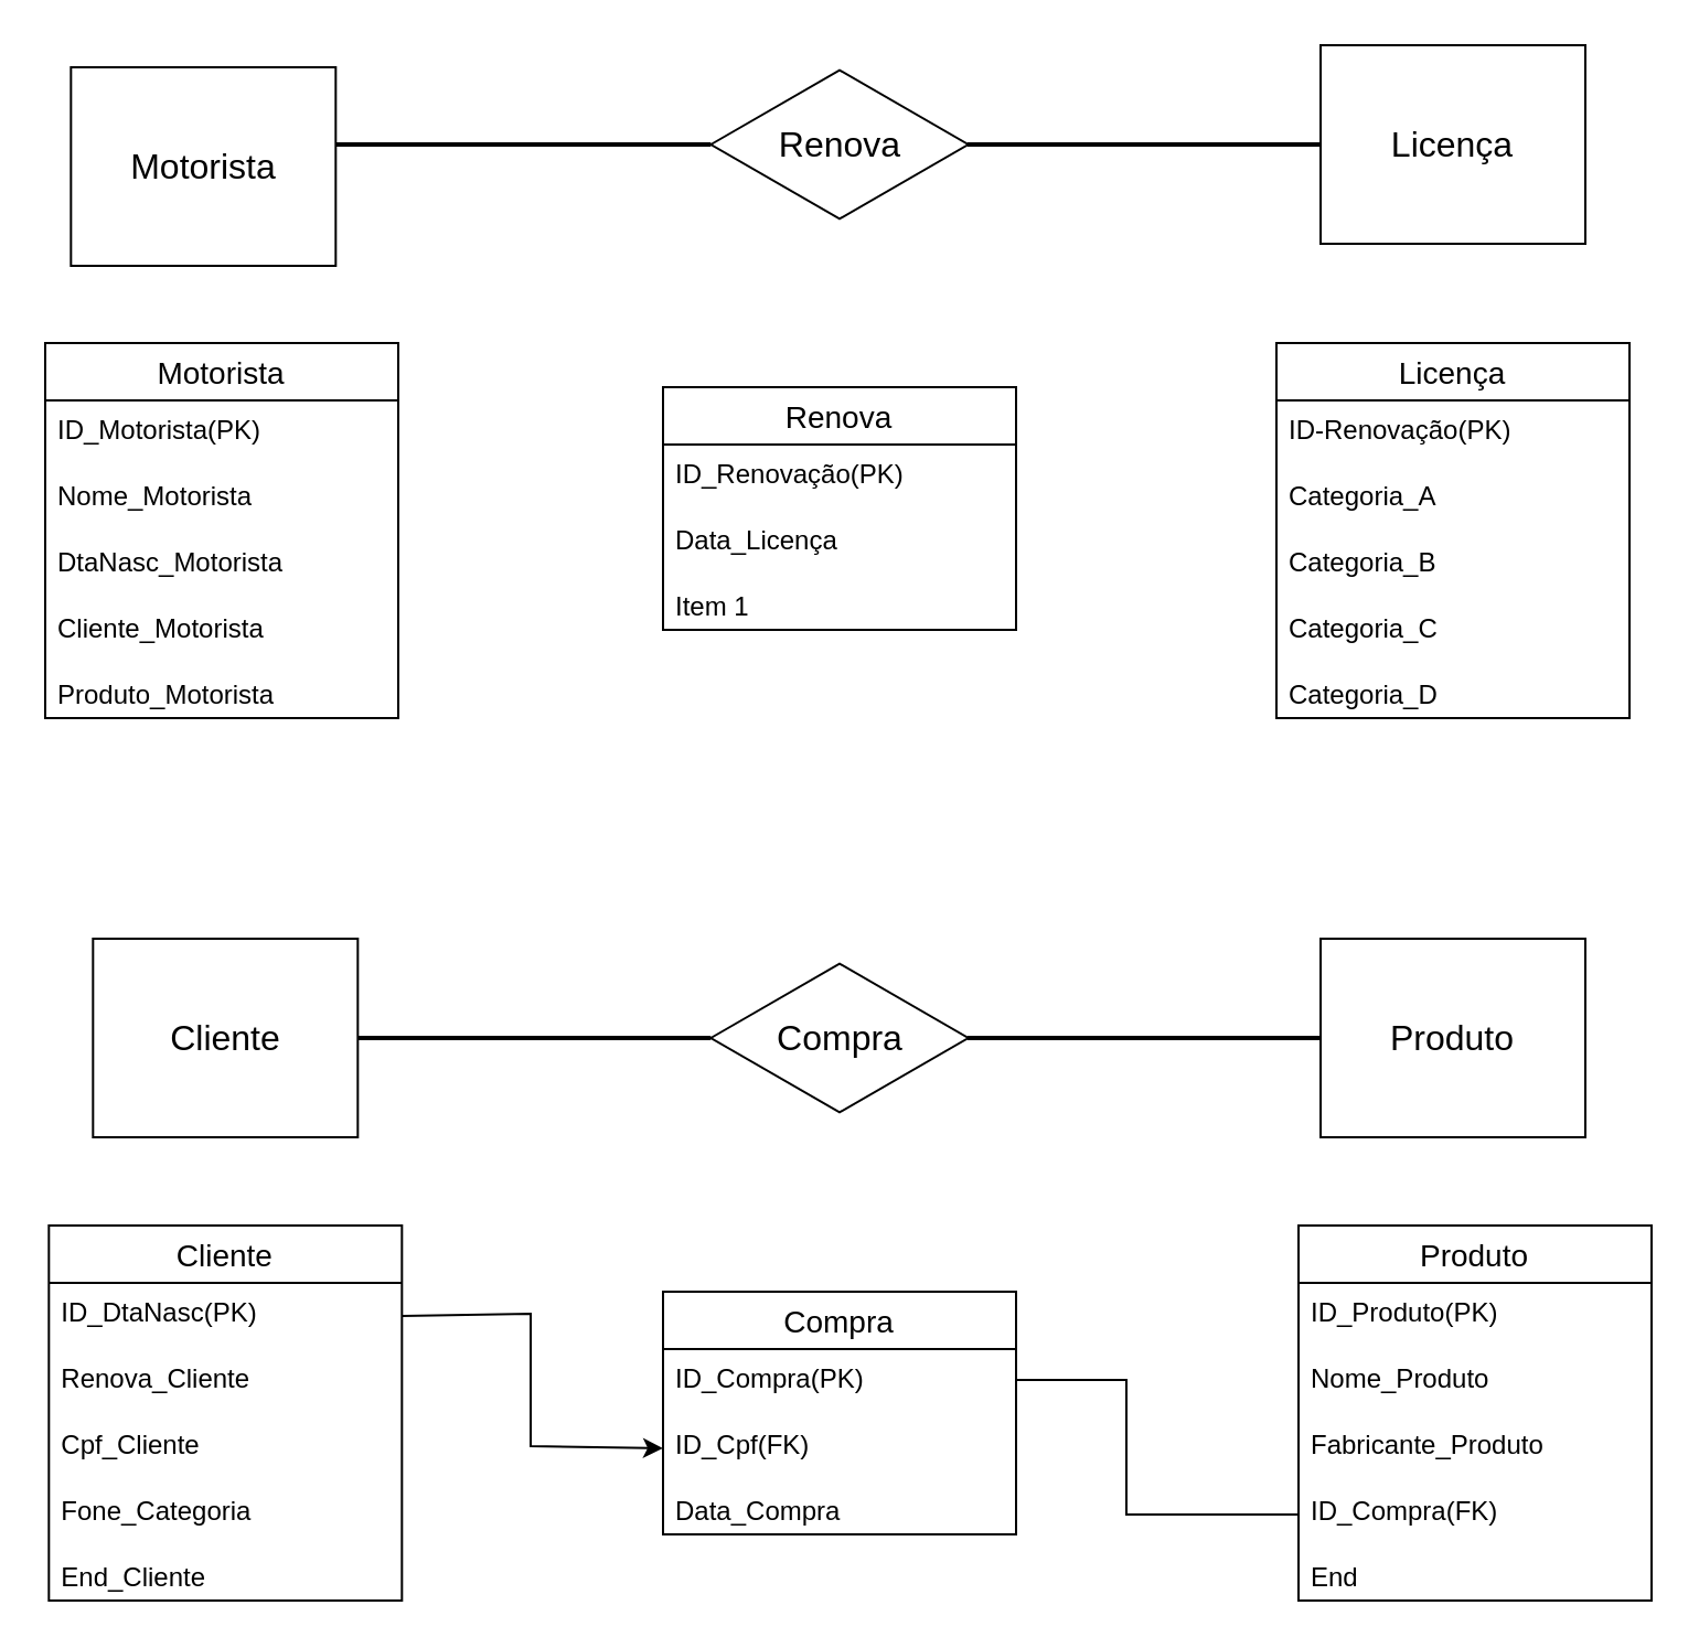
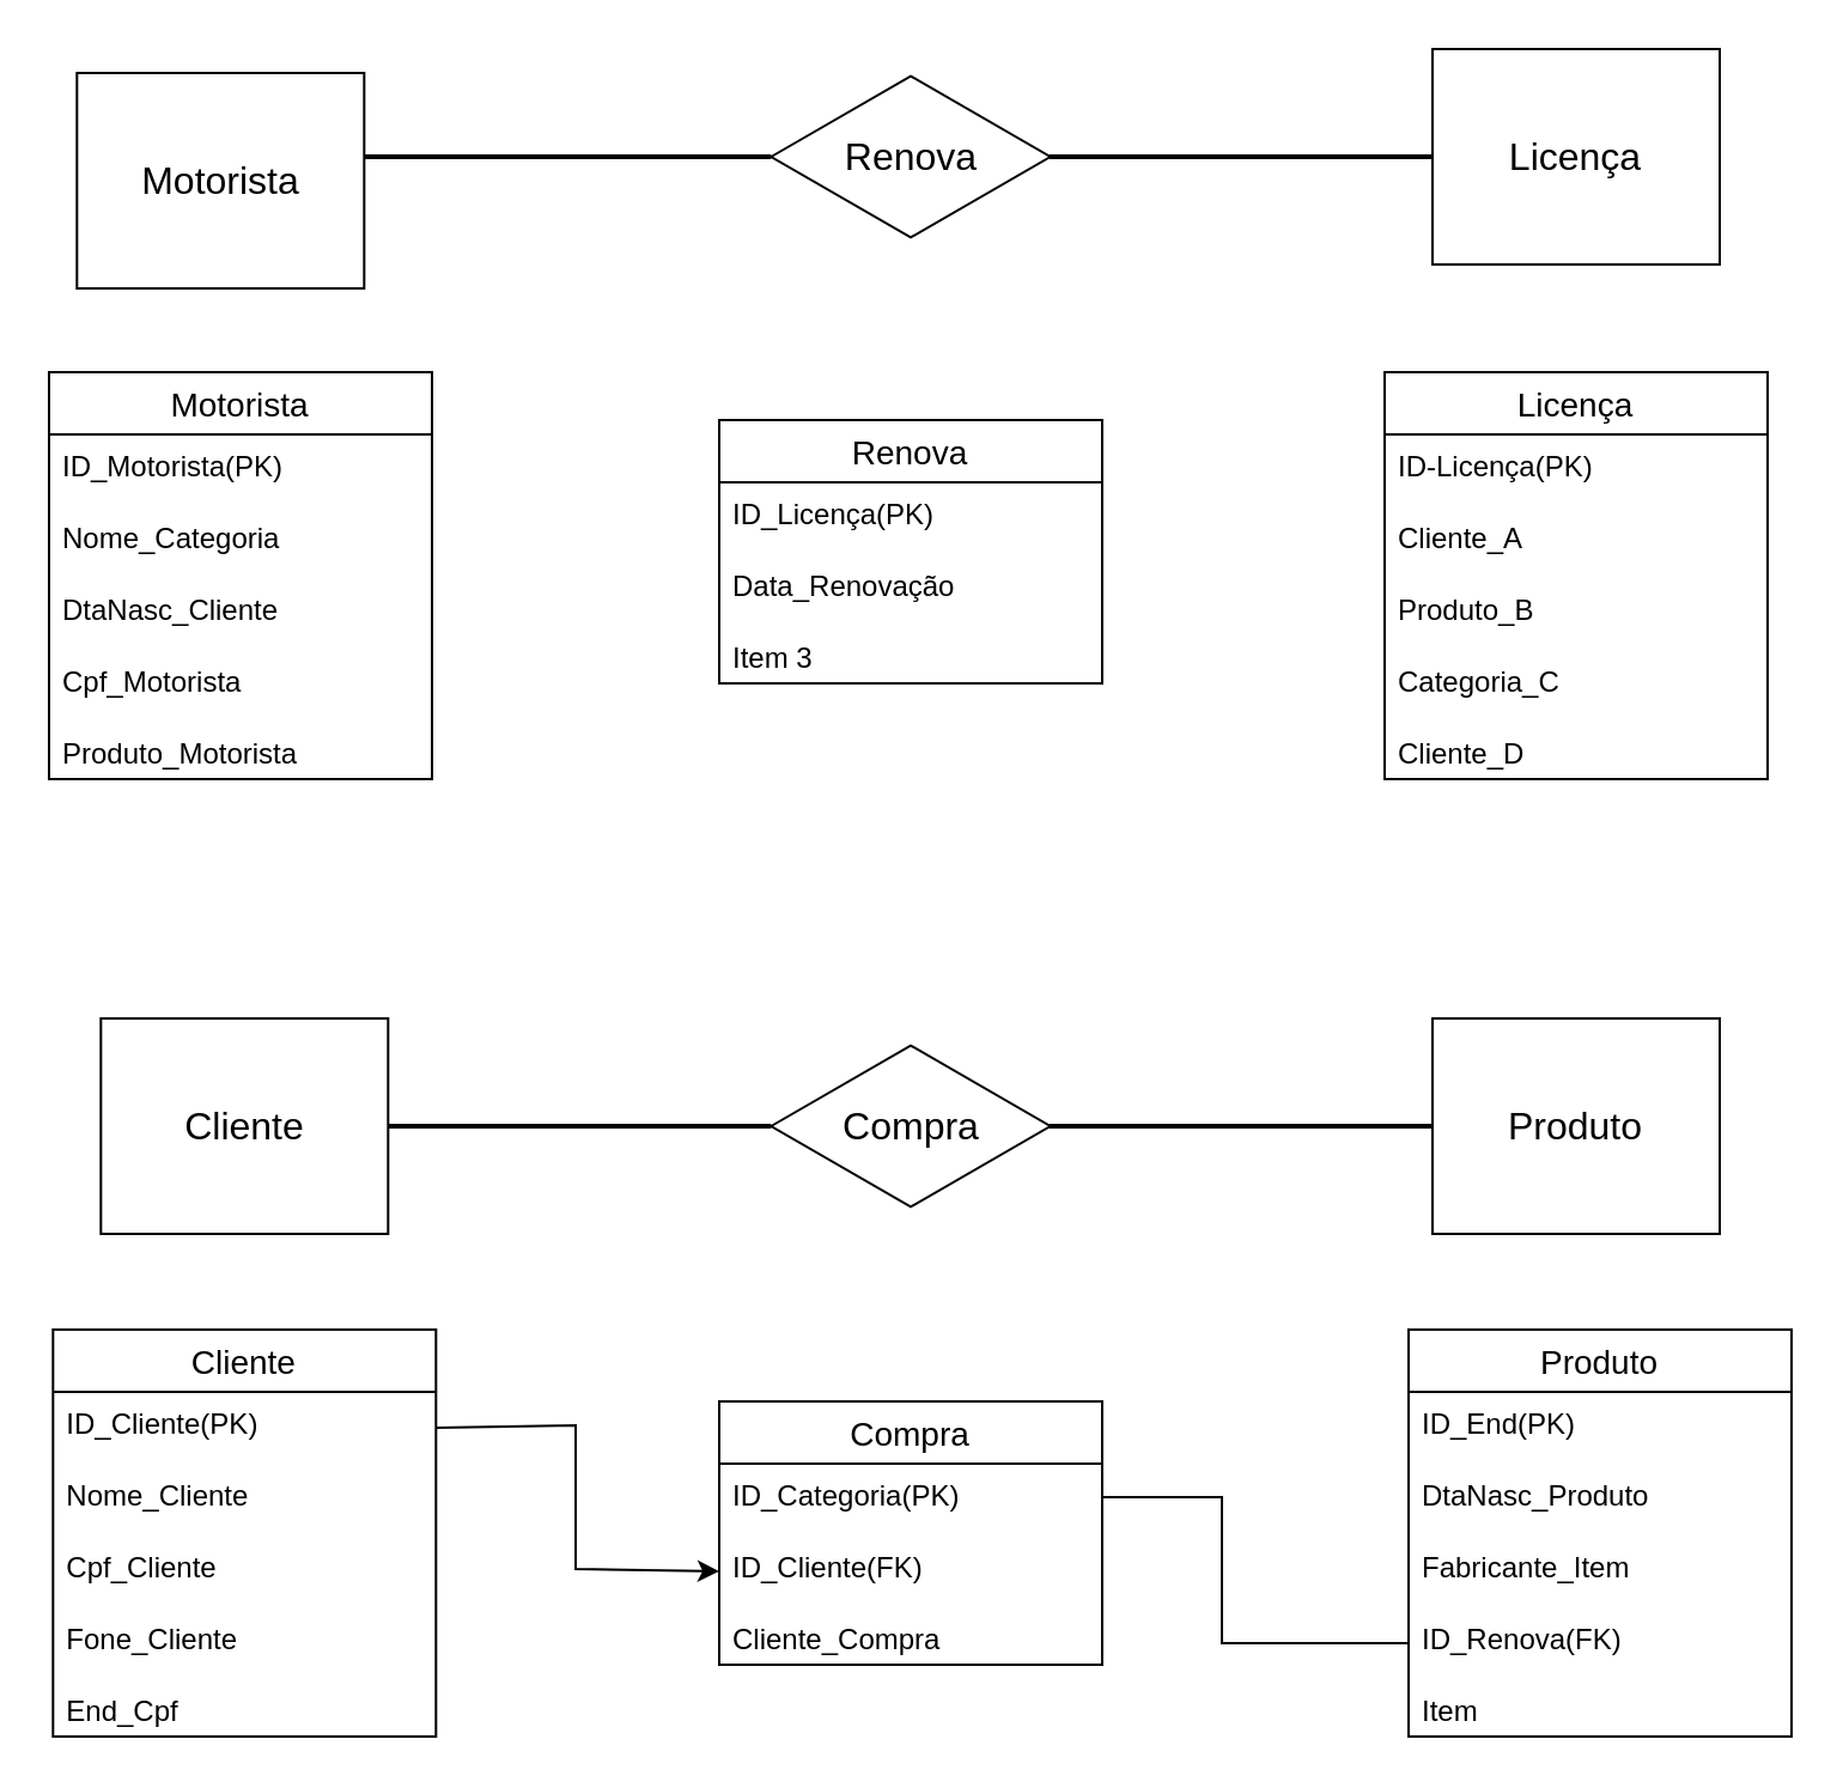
- <mxCell id="9" value="ID-Renovação(PK)" style="text;strokeColor=none;fillColor=none;spacingLeft=4;spacingRight=4;overflow=hidden;rotatable=0;points=[[0,0.5],[1,0.5]];portConstraint=eastwest;fontSize=12;" vertex="1" parent="8"><mxGeometry y="26" width="160" height="30" as="geometry" /></mxCell>
+ <mxCell id="9" value="ID-Licença(PK)" style="text;strokeColor=none;fillColor=none;spacingLeft=4;spacingRight=4;overflow=hidden;rotatable=0;points=[[0,0.5],[1,0.5]];portConstraint=eastwest;fontSize=12;" vertex="1" parent="8"><mxGeometry y="26" width="160" height="30" as="geometry" /></mxCell>
- <mxCell id="15" value="ID_Renovação(PK)" style="text;strokeColor=none;fillColor=none;spacingLeft=4;spacingRight=4;overflow=hidden;rotatable=0;points=[[0,0.5],[1,0.5]];portConstraint=eastwest;fontSize=12;" vertex="1" parent="14"><mxGeometry y="26" width="160" height="30" as="geometry" /></mxCell>
+ <mxCell id="15" value="ID_Licença(PK)" style="text;strokeColor=none;fillColor=none;spacingLeft=4;spacingRight=4;overflow=hidden;rotatable=0;points=[[0,0.5],[1,0.5]];portConstraint=eastwest;fontSize=12;" vertex="1" parent="14"><mxGeometry y="26" width="160" height="30" as="geometry" /></mxCell>
- <mxCell id="4" value="Nome_Motorista" style="text;strokeColor=none;fillColor=none;spacingLeft=4;spacingRight=4;overflow=hidden;rotatable=0;points=[[0,0.5],[1,0.5]];portConstraint=eastwest;fontSize=12;" vertex="1" parent="2"><mxGeometry y="56" width="160" height="30" as="geometry" /></mxCell>
+ <mxCell id="4" value="Nome_Categoria" style="text;strokeColor=none;fillColor=none;spacingLeft=4;spacingRight=4;overflow=hidden;rotatable=0;points=[[0,0.5],[1,0.5]];portConstraint=eastwest;fontSize=12;" vertex="1" parent="2"><mxGeometry y="56" width="160" height="30" as="geometry" /></mxCell>
- <mxCell id="10" value="Categoria_A" style="text;strokeColor=none;fillColor=none;spacingLeft=4;spacingRight=4;overflow=hidden;rotatable=0;points=[[0,0.5],[1,0.5]];portConstraint=eastwest;fontSize=12;strokeWidth=1;" vertex="1" parent="8"><mxGeometry y="56" width="160" height="30" as="geometry" /></mxCell>
+ <mxCell id="10" value="Cliente_A" style="text;strokeColor=none;fillColor=none;spacingLeft=4;spacingRight=4;overflow=hidden;rotatable=0;points=[[0,0.5],[1,0.5]];portConstraint=eastwest;fontSize=12;strokeWidth=1;" vertex="1" parent="8"><mxGeometry y="56" width="160" height="30" as="geometry" /></mxCell>
- <mxCell id="16" value="Data_Licença" style="text;strokeColor=none;fillColor=none;spacingLeft=4;spacingRight=4;overflow=hidden;rotatable=0;points=[[0,0.5],[1,0.5]];portConstraint=eastwest;fontSize=12;" vertex="1" parent="14"><mxGeometry y="56" width="160" height="30" as="geometry" /></mxCell>
+ <mxCell id="16" value="Data_Renovação" style="text;strokeColor=none;fillColor=none;spacingLeft=4;spacingRight=4;overflow=hidden;rotatable=0;points=[[0,0.5],[1,0.5]];portConstraint=eastwest;fontSize=12;" vertex="1" parent="14"><mxGeometry y="56" width="160" height="30" as="geometry" /></mxCell>
- <mxCell id="5" value="DtaNasc_Motorista" style="text;strokeColor=none;fillColor=none;spacingLeft=4;spacingRight=4;overflow=hidden;rotatable=0;points=[[0,0.5],[1,0.5]];portConstraint=eastwest;fontSize=12;" vertex="1" parent="2"><mxGeometry y="86" width="160" height="30" as="geometry" /></mxCell>
+ <mxCell id="5" value="DtaNasc_Cliente" style="text;strokeColor=none;fillColor=none;spacingLeft=4;spacingRight=4;overflow=hidden;rotatable=0;points=[[0,0.5],[1,0.5]];portConstraint=eastwest;fontSize=12;" vertex="1" parent="2"><mxGeometry y="86" width="160" height="30" as="geometry" /></mxCell>
- <mxCell id="11" value="Categoria_B" style="text;strokeColor=none;fillColor=none;spacingLeft=4;spacingRight=4;overflow=hidden;rotatable=0;points=[[0,0.5],[1,0.5]];portConstraint=eastwest;fontSize=12;" vertex="1" parent="8"><mxGeometry y="86" width="160" height="30" as="geometry" /></mxCell>
+ <mxCell id="11" value="Produto_B" style="text;strokeColor=none;fillColor=none;spacingLeft=4;spacingRight=4;overflow=hidden;rotatable=0;points=[[0,0.5],[1,0.5]];portConstraint=eastwest;fontSize=12;" vertex="1" parent="8"><mxGeometry y="86" width="160" height="30" as="geometry" /></mxCell>
- <mxCell id="17" value="Item 1" style="text;strokeColor=none;fillColor=none;spacingLeft=4;spacingRight=4;overflow=hidden;rotatable=0;points=[[0,0.5],[1,0.5]];portConstraint=eastwest;fontSize=12;" vertex="1" parent="14"><mxGeometry y="86" width="160" height="24" as="geometry" /></mxCell>
+ <mxCell id="17" value="Item 3" style="text;strokeColor=none;fillColor=none;spacingLeft=4;spacingRight=4;overflow=hidden;rotatable=0;points=[[0,0.5],[1,0.5]];portConstraint=eastwest;fontSize=12;" vertex="1" parent="14"><mxGeometry y="86" width="160" height="24" as="geometry" /></mxCell>
- <mxCell id="6" value="Cliente_Motorista" style="text;strokeColor=none;fillColor=none;spacingLeft=4;spacingRight=4;overflow=hidden;rotatable=0;points=[[0,0.5],[1,0.5]];portConstraint=eastwest;fontSize=12;" vertex="1" parent="2"><mxGeometry y="116" width="160" height="30" as="geometry" /></mxCell>
+ <mxCell id="6" value="Cpf_Motorista" style="text;strokeColor=none;fillColor=none;spacingLeft=4;spacingRight=4;overflow=hidden;rotatable=0;points=[[0,0.5],[1,0.5]];portConstraint=eastwest;fontSize=12;" vertex="1" parent="2"><mxGeometry y="116" width="160" height="30" as="geometry" /></mxCell>
- <mxCell id="13" value="Categoria_D" style="text;strokeColor=none;fillColor=none;spacingLeft=4;spacingRight=4;overflow=hidden;rotatable=0;points=[[0,0.5],[1,0.5]];portConstraint=eastwest;fontSize=12;" vertex="1" parent="8"><mxGeometry y="146" width="160" height="24" as="geometry" /></mxCell>
+ <mxCell id="13" value="Cliente_D" style="text;strokeColor=none;fillColor=none;spacingLeft=4;spacingRight=4;overflow=hidden;rotatable=0;points=[[0,0.5],[1,0.5]];portConstraint=eastwest;fontSize=12;" vertex="1" parent="8"><mxGeometry y="146" width="160" height="24" as="geometry" /></mxCell>
- <mxCell id="29" value="ID_DtaNasc(PK)" style="text;strokeColor=none;fillColor=none;spacingLeft=4;spacingRight=4;overflow=hidden;rotatable=0;points=[[0,0.5],[1,0.5]];portConstraint=eastwest;fontSize=12;" vertex="1" parent="28"><mxGeometry y="26" width="160" height="30" as="geometry" /></mxCell>
+ <mxCell id="29" value="ID_Cliente(PK)" style="text;strokeColor=none;fillColor=none;spacingLeft=4;spacingRight=4;overflow=hidden;rotatable=0;points=[[0,0.5],[1,0.5]];portConstraint=eastwest;fontSize=12;" vertex="1" parent="28"><mxGeometry y="26" width="160" height="30" as="geometry" /></mxCell>
- <mxCell id="35" value="ID_Produto(PK)" style="text;strokeColor=none;fillColor=none;spacingLeft=4;spacingRight=4;overflow=hidden;rotatable=0;points=[[0,0.5],[1,0.5]];portConstraint=eastwest;fontSize=12;" vertex="1" parent="34"><mxGeometry y="26" width="160" height="30" as="geometry" /></mxCell>
+ <mxCell id="35" value="ID_End(PK)" style="text;strokeColor=none;fillColor=none;spacingLeft=4;spacingRight=4;overflow=hidden;rotatable=0;points=[[0,0.5],[1,0.5]];portConstraint=eastwest;fontSize=12;" vertex="1" parent="34"><mxGeometry y="26" width="160" height="30" as="geometry" /></mxCell>
- <mxCell id="30" value="Renova_Cliente" style="text;strokeColor=none;fillColor=none;spacingLeft=4;spacingRight=4;overflow=hidden;rotatable=0;points=[[0,0.5],[1,0.5]];portConstraint=eastwest;fontSize=12;" vertex="1" parent="28"><mxGeometry y="56" width="160" height="30" as="geometry" /></mxCell>
+ <mxCell id="30" value="Nome_Cliente" style="text;strokeColor=none;fillColor=none;spacingLeft=4;spacingRight=4;overflow=hidden;rotatable=0;points=[[0,0.5],[1,0.5]];portConstraint=eastwest;fontSize=12;" vertex="1" parent="28"><mxGeometry y="56" width="160" height="30" as="geometry" /></mxCell>
- <mxCell id="41" value="ID_Compra(PK)" style="text;strokeColor=none;fillColor=none;spacingLeft=4;spacingRight=4;overflow=hidden;rotatable=0;points=[[0,0.5],[1,0.5]];portConstraint=eastwest;fontSize=12;" vertex="1" parent="40"><mxGeometry y="26" width="160" height="30" as="geometry" /></mxCell>
+ <mxCell id="41" value="ID_Categoria(PK)" style="text;strokeColor=none;fillColor=none;spacingLeft=4;spacingRight=4;overflow=hidden;rotatable=0;points=[[0,0.5],[1,0.5]];portConstraint=eastwest;fontSize=12;" vertex="1" parent="40"><mxGeometry y="26" width="160" height="30" as="geometry" /></mxCell>
- <mxCell id="36" value="Nome_Produto" style="text;strokeColor=none;fillColor=none;spacingLeft=4;spacingRight=4;overflow=hidden;rotatable=0;points=[[0,0.5],[1,0.5]];portConstraint=eastwest;fontSize=12;strokeWidth=1;" vertex="1" parent="34"><mxGeometry y="56" width="160" height="30" as="geometry" /></mxCell>
+ <mxCell id="36" value="DtaNasc_Produto" style="text;strokeColor=none;fillColor=none;spacingLeft=4;spacingRight=4;overflow=hidden;rotatable=0;points=[[0,0.5],[1,0.5]];portConstraint=eastwest;fontSize=12;strokeWidth=1;" vertex="1" parent="34"><mxGeometry y="56" width="160" height="30" as="geometry" /></mxCell>
- <mxCell id="42" value="ID_Cpf(FK)" style="text;strokeColor=none;fillColor=none;spacingLeft=4;spacingRight=4;overflow=hidden;rotatable=0;points=[[0,0.5],[1,0.5]];portConstraint=eastwest;fontSize=12;" vertex="1" parent="40"><mxGeometry y="56" width="160" height="30" as="geometry" /></mxCell>
+ <mxCell id="42" value="ID_Cliente(FK)" style="text;strokeColor=none;fillColor=none;spacingLeft=4;spacingRight=4;overflow=hidden;rotatable=0;points=[[0,0.5],[1,0.5]];portConstraint=eastwest;fontSize=12;" vertex="1" parent="40"><mxGeometry y="56" width="160" height="30" as="geometry" /></mxCell>
- <mxCell id="37" value="Fabricante_Produto" style="text;strokeColor=none;fillColor=none;spacingLeft=4;spacingRight=4;overflow=hidden;rotatable=0;points=[[0,0.5],[1,0.5]];portConstraint=eastwest;fontSize=12;" vertex="1" parent="34"><mxGeometry y="86" width="160" height="30" as="geometry" /></mxCell>
+ <mxCell id="37" value="Fabricante_Item" style="text;strokeColor=none;fillColor=none;spacingLeft=4;spacingRight=4;overflow=hidden;rotatable=0;points=[[0,0.5],[1,0.5]];portConstraint=eastwest;fontSize=12;" vertex="1" parent="34"><mxGeometry y="86" width="160" height="30" as="geometry" /></mxCell>
- <mxCell id="32" value="Fone_Categoria" style="text;strokeColor=none;fillColor=none;spacingLeft=4;spacingRight=4;overflow=hidden;rotatable=0;points=[[0,0.5],[1,0.5]];portConstraint=eastwest;fontSize=12;" vertex="1" parent="28"><mxGeometry y="116" width="160" height="30" as="geometry" /></mxCell>
+ <mxCell id="32" value="Fone_Cliente" style="text;strokeColor=none;fillColor=none;spacingLeft=4;spacingRight=4;overflow=hidden;rotatable=0;points=[[0,0.5],[1,0.5]];portConstraint=eastwest;fontSize=12;" vertex="1" parent="28"><mxGeometry y="116" width="160" height="30" as="geometry" /></mxCell>
- <mxCell id="43" value="Data_Compra" style="text;strokeColor=none;fillColor=none;spacingLeft=4;spacingRight=4;overflow=hidden;rotatable=0;points=[[0,0.5],[1,0.5]];portConstraint=eastwest;fontSize=12;" vertex="1" parent="40"><mxGeometry y="86" width="160" height="24" as="geometry" /></mxCell>
+ <mxCell id="43" value="Cliente_Compra" style="text;strokeColor=none;fillColor=none;spacingLeft=4;spacingRight=4;overflow=hidden;rotatable=0;points=[[0,0.5],[1,0.5]];portConstraint=eastwest;fontSize=12;" vertex="1" parent="40"><mxGeometry y="86" width="160" height="24" as="geometry" /></mxCell>
- <mxCell id="38" value="ID_Compra(FK)" style="text;strokeColor=none;fillColor=none;spacingLeft=4;spacingRight=4;overflow=hidden;rotatable=0;points=[[0,0.5],[1,0.5]];portConstraint=eastwest;fontSize=12;" vertex="1" parent="34"><mxGeometry y="116" width="160" height="30" as="geometry" /></mxCell>
+ <mxCell id="38" value="ID_Renova(FK)" style="text;strokeColor=none;fillColor=none;spacingLeft=4;spacingRight=4;overflow=hidden;rotatable=0;points=[[0,0.5],[1,0.5]];portConstraint=eastwest;fontSize=12;" vertex="1" parent="34"><mxGeometry y="116" width="160" height="30" as="geometry" /></mxCell>
- <mxCell id="33" value="End_Cliente" style="text;strokeColor=none;fillColor=none;spacingLeft=4;spacingRight=4;overflow=hidden;rotatable=0;points=[[0,0.5],[1,0.5]];portConstraint=eastwest;fontSize=12;" vertex="1" parent="28"><mxGeometry y="146" width="160" height="24" as="geometry" /></mxCell>
+ <mxCell id="33" value="End_Cpf" style="text;strokeColor=none;fillColor=none;spacingLeft=4;spacingRight=4;overflow=hidden;rotatable=0;points=[[0,0.5],[1,0.5]];portConstraint=eastwest;fontSize=12;" vertex="1" parent="28"><mxGeometry y="146" width="160" height="24" as="geometry" /></mxCell>
- <mxCell id="39" value="End" style="text;strokeColor=none;fillColor=none;spacingLeft=4;spacingRight=4;overflow=hidden;rotatable=0;points=[[0,0.5],[1,0.5]];portConstraint=eastwest;fontSize=12;" vertex="1" parent="34"><mxGeometry y="146" width="160" height="24" as="geometry" /></mxCell>
+ <mxCell id="39" value="Item" style="text;strokeColor=none;fillColor=none;spacingLeft=4;spacingRight=4;overflow=hidden;rotatable=0;points=[[0,0.5],[1,0.5]];portConstraint=eastwest;fontSize=12;" vertex="1" parent="34"><mxGeometry y="146" width="160" height="24" as="geometry" /></mxCell>
